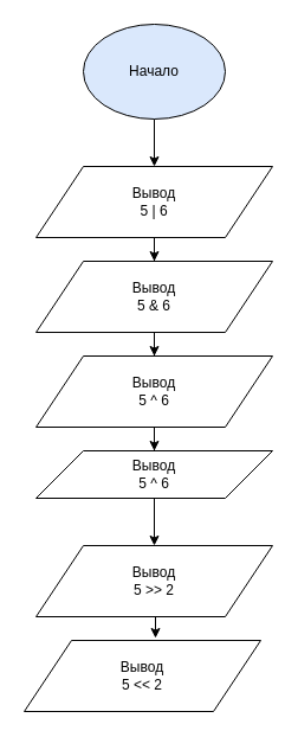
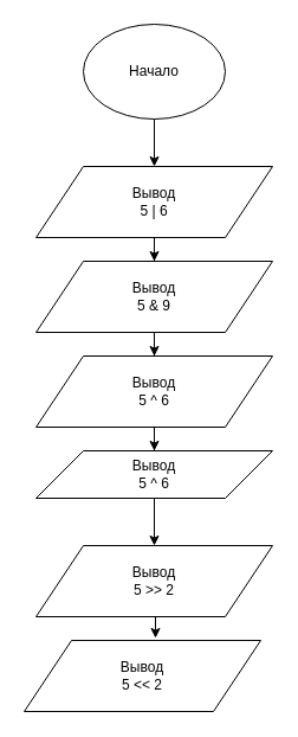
- <mxCell id="3" value="Начало" style="ellipse;whiteSpace=wrap;html=1;fillColor=#dae8fc;" vertex="1" parent="1"><mxGeometry x="70" y="20" width="120" height="80" as="geometry" /></mxCell>
+ <mxCell id="3" value="Начало" style="ellipse;whiteSpace=wrap;html=1;" vertex="1" parent="1"><mxGeometry x="70" y="20" width="120" height="80" as="geometry" /></mxCell>
- <mxCell id="8" value="Вывод&lt;br&gt;&lt;div&gt;5 &amp;amp; 6&lt;/div&gt;" style="shape=parallelogram;perimeter=parallelogramPerimeter;whiteSpace=wrap;html=1;" vertex="1" parent="1"><mxGeometry x="30" y="220" width="200" height="60" as="geometry" /></mxCell>
+ <mxCell id="8" value="Вывод&lt;br&gt;&lt;div&gt;5 &amp;amp; 9&lt;/div&gt;" style="shape=parallelogram;perimeter=parallelogramPerimeter;whiteSpace=wrap;html=1;" vertex="1" parent="1"><mxGeometry x="30" y="220" width="200" height="60" as="geometry" /></mxCell>
